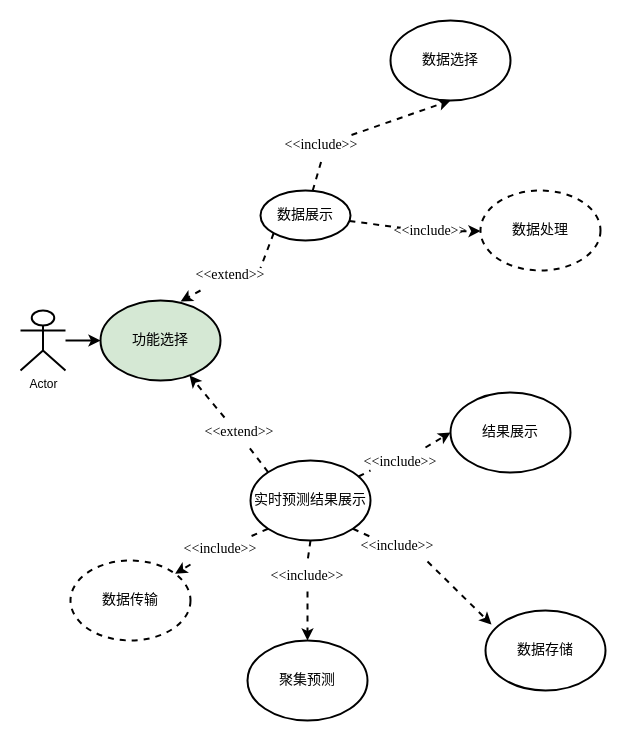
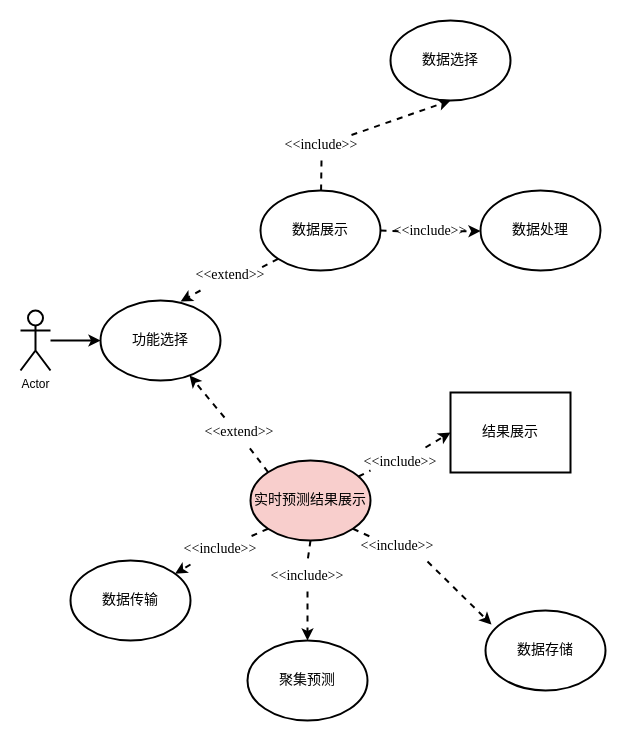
- <mxCell id="5" value="数据展示" style="ellipse;whiteSpace=wrap;html=1;fontFamily=Times New Roman;fontSize=14;strokeWidth=2;" vertex="1" parent="1"><mxGeometry x="260" y="190" width="90" height="50" as="geometry" /></mxCell>
+ <mxCell id="5" value="数据展示" style="ellipse;whiteSpace=wrap;html=1;fontFamily=Times New Roman;fontSize=14;strokeWidth=2;" vertex="1" parent="1"><mxGeometry x="260" y="190" width="120" height="80" as="geometry" /></mxCell>
- <mxCell id="11" value="数据处理" style="ellipse;whiteSpace=wrap;html=1;fontFamily=Times New Roman;fontSize=14;strokeWidth=2;dashed=1;" vertex="1" parent="1"><mxGeometry x="480" y="190" width="120" height="80" as="geometry" /></mxCell>
+ <mxCell id="11" value="数据处理" style="ellipse;whiteSpace=wrap;html=1;fontFamily=Times New Roman;fontSize=14;strokeWidth=2;" vertex="1" parent="1"><mxGeometry x="480" y="190" width="120" height="80" as="geometry" /></mxCell>
- <mxCell id="2" value="Actor" style="shape=umlActor;verticalLabelPosition=bottom;verticalAlign=top;html=1;outlineConnect=0;strokeWidth=2;" vertex="1" parent="1"><mxGeometry x="20" y="310" width="45" height="60" as="geometry" /></mxCell>
+ <mxCell id="2" value="Actor" style="shape=umlActor;verticalLabelPosition=bottom;verticalAlign=top;html=1;outlineConnect=0;strokeWidth=2;" vertex="1" parent="1"><mxGeometry x="20" y="310" width="30" height="60" as="geometry" /></mxCell>
- <mxCell id="4" value="&lt;font face=&quot;Times New Roman&quot; style=&quot;font-size: 14px&quot;&gt;功能选择&lt;/font&gt;" style="ellipse;whiteSpace=wrap;html=1;strokeWidth=2;fillColor=#d5e8d4;" vertex="1" parent="1"><mxGeometry x="100" y="300" width="120" height="80" as="geometry" /></mxCell>
+ <mxCell id="4" value="&lt;font face=&quot;Times New Roman&quot; style=&quot;font-size: 14px&quot;&gt;功能选择&lt;/font&gt;" style="ellipse;whiteSpace=wrap;html=1;strokeWidth=2;" vertex="1" parent="1"><mxGeometry x="100" y="300" width="120" height="80" as="geometry" /></mxCell>
- <mxCell id="10" value="结果展示" style="ellipse;whiteSpace=wrap;html=1;fontFamily=Times New Roman;fontSize=14;strokeWidth=2;" vertex="1" parent="1"><mxGeometry x="450" y="392" width="120" height="80" as="geometry" /></mxCell>
+ <mxCell id="10" value="结果展示" style="whiteSpace=wrap;html=1;fontFamily=Times New Roman;fontSize=14;strokeWidth=2;rounded=0;" vertex="1" parent="1"><mxGeometry x="450" y="392" width="120" height="80" as="geometry" /></mxCell>
- <mxCell id="6" value="实时预测结果展示" style="ellipse;whiteSpace=wrap;html=1;fontFamily=Times New Roman;fontSize=14;strokeWidth=2;" vertex="1" parent="1"><mxGeometry x="250" y="460" width="120" height="80" as="geometry" /></mxCell>
+ <mxCell id="6" value="实时预测结果展示" style="ellipse;whiteSpace=wrap;html=1;fontFamily=Times New Roman;fontSize=14;strokeWidth=2;fillColor=#f8cecc;" vertex="1" parent="1"><mxGeometry x="250" y="460" width="120" height="80" as="geometry" /></mxCell>
- <mxCell id="7" value="数据传输" style="ellipse;whiteSpace=wrap;html=1;fontFamily=Times New Roman;fontSize=14;strokeWidth=2;dashed=1;" vertex="1" parent="1"><mxGeometry x="70" y="560" width="120" height="80" as="geometry" /></mxCell>
+ <mxCell id="7" value="数据传输" style="ellipse;whiteSpace=wrap;html=1;fontFamily=Times New Roman;fontSize=14;strokeWidth=2;" vertex="1" parent="1"><mxGeometry x="70" y="560" width="120" height="80" as="geometry" /></mxCell>
